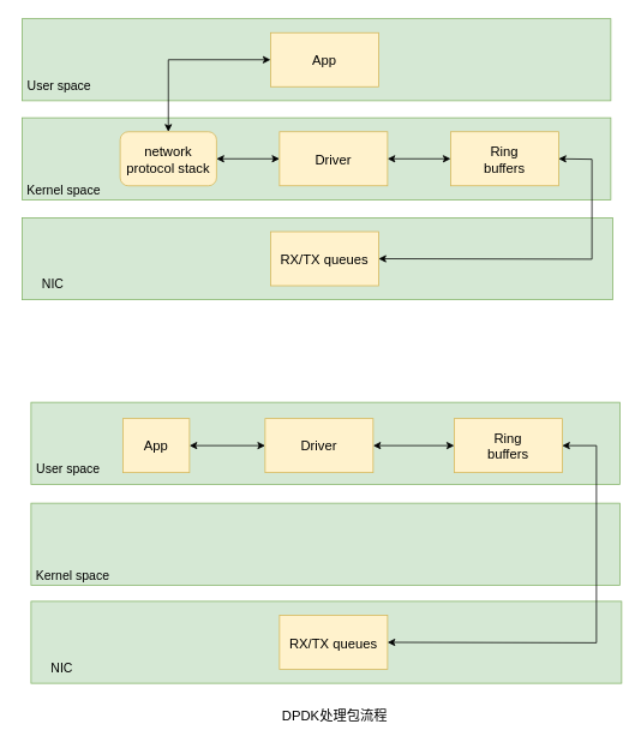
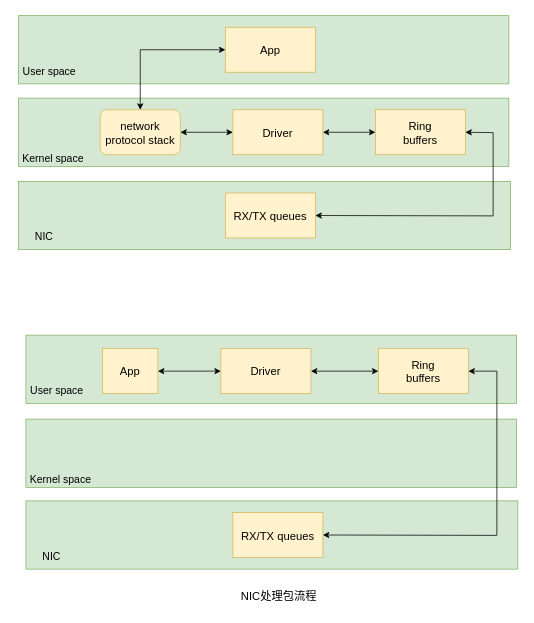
- <mxCell id="30" value="&lt;span style=&quot;background-color: initial;&quot;&gt;DPDK&lt;/span&gt;&lt;span style=&quot;background-color: initial; font-family: FangSong;&quot;&gt;处理包流程&lt;/span&gt;" style="text;html=1;align=center;verticalAlign=middle;resizable=0;points=[];autosize=1;strokeColor=none;fillColor=none;fontSize=15;" parent="1" vertex="1"><mxGeometry x="303" y="778" width="135" height="30" as="geometry" /></mxCell>
+ <mxCell id="30" value="&lt;span style=&quot;background-color: initial;&quot;&gt;NIC&lt;/span&gt;&lt;span style=&quot;background-color: initial; font-family: FangSong;&quot;&gt;处理包流程&lt;/span&gt;" style="text;html=1;align=center;verticalAlign=middle;resizable=0;points=[];autosize=1;strokeColor=none;fillColor=none;fontSize=15;" parent="1" vertex="1"><mxGeometry x="303" y="778" width="135" height="30" as="geometry" /></mxCell>
